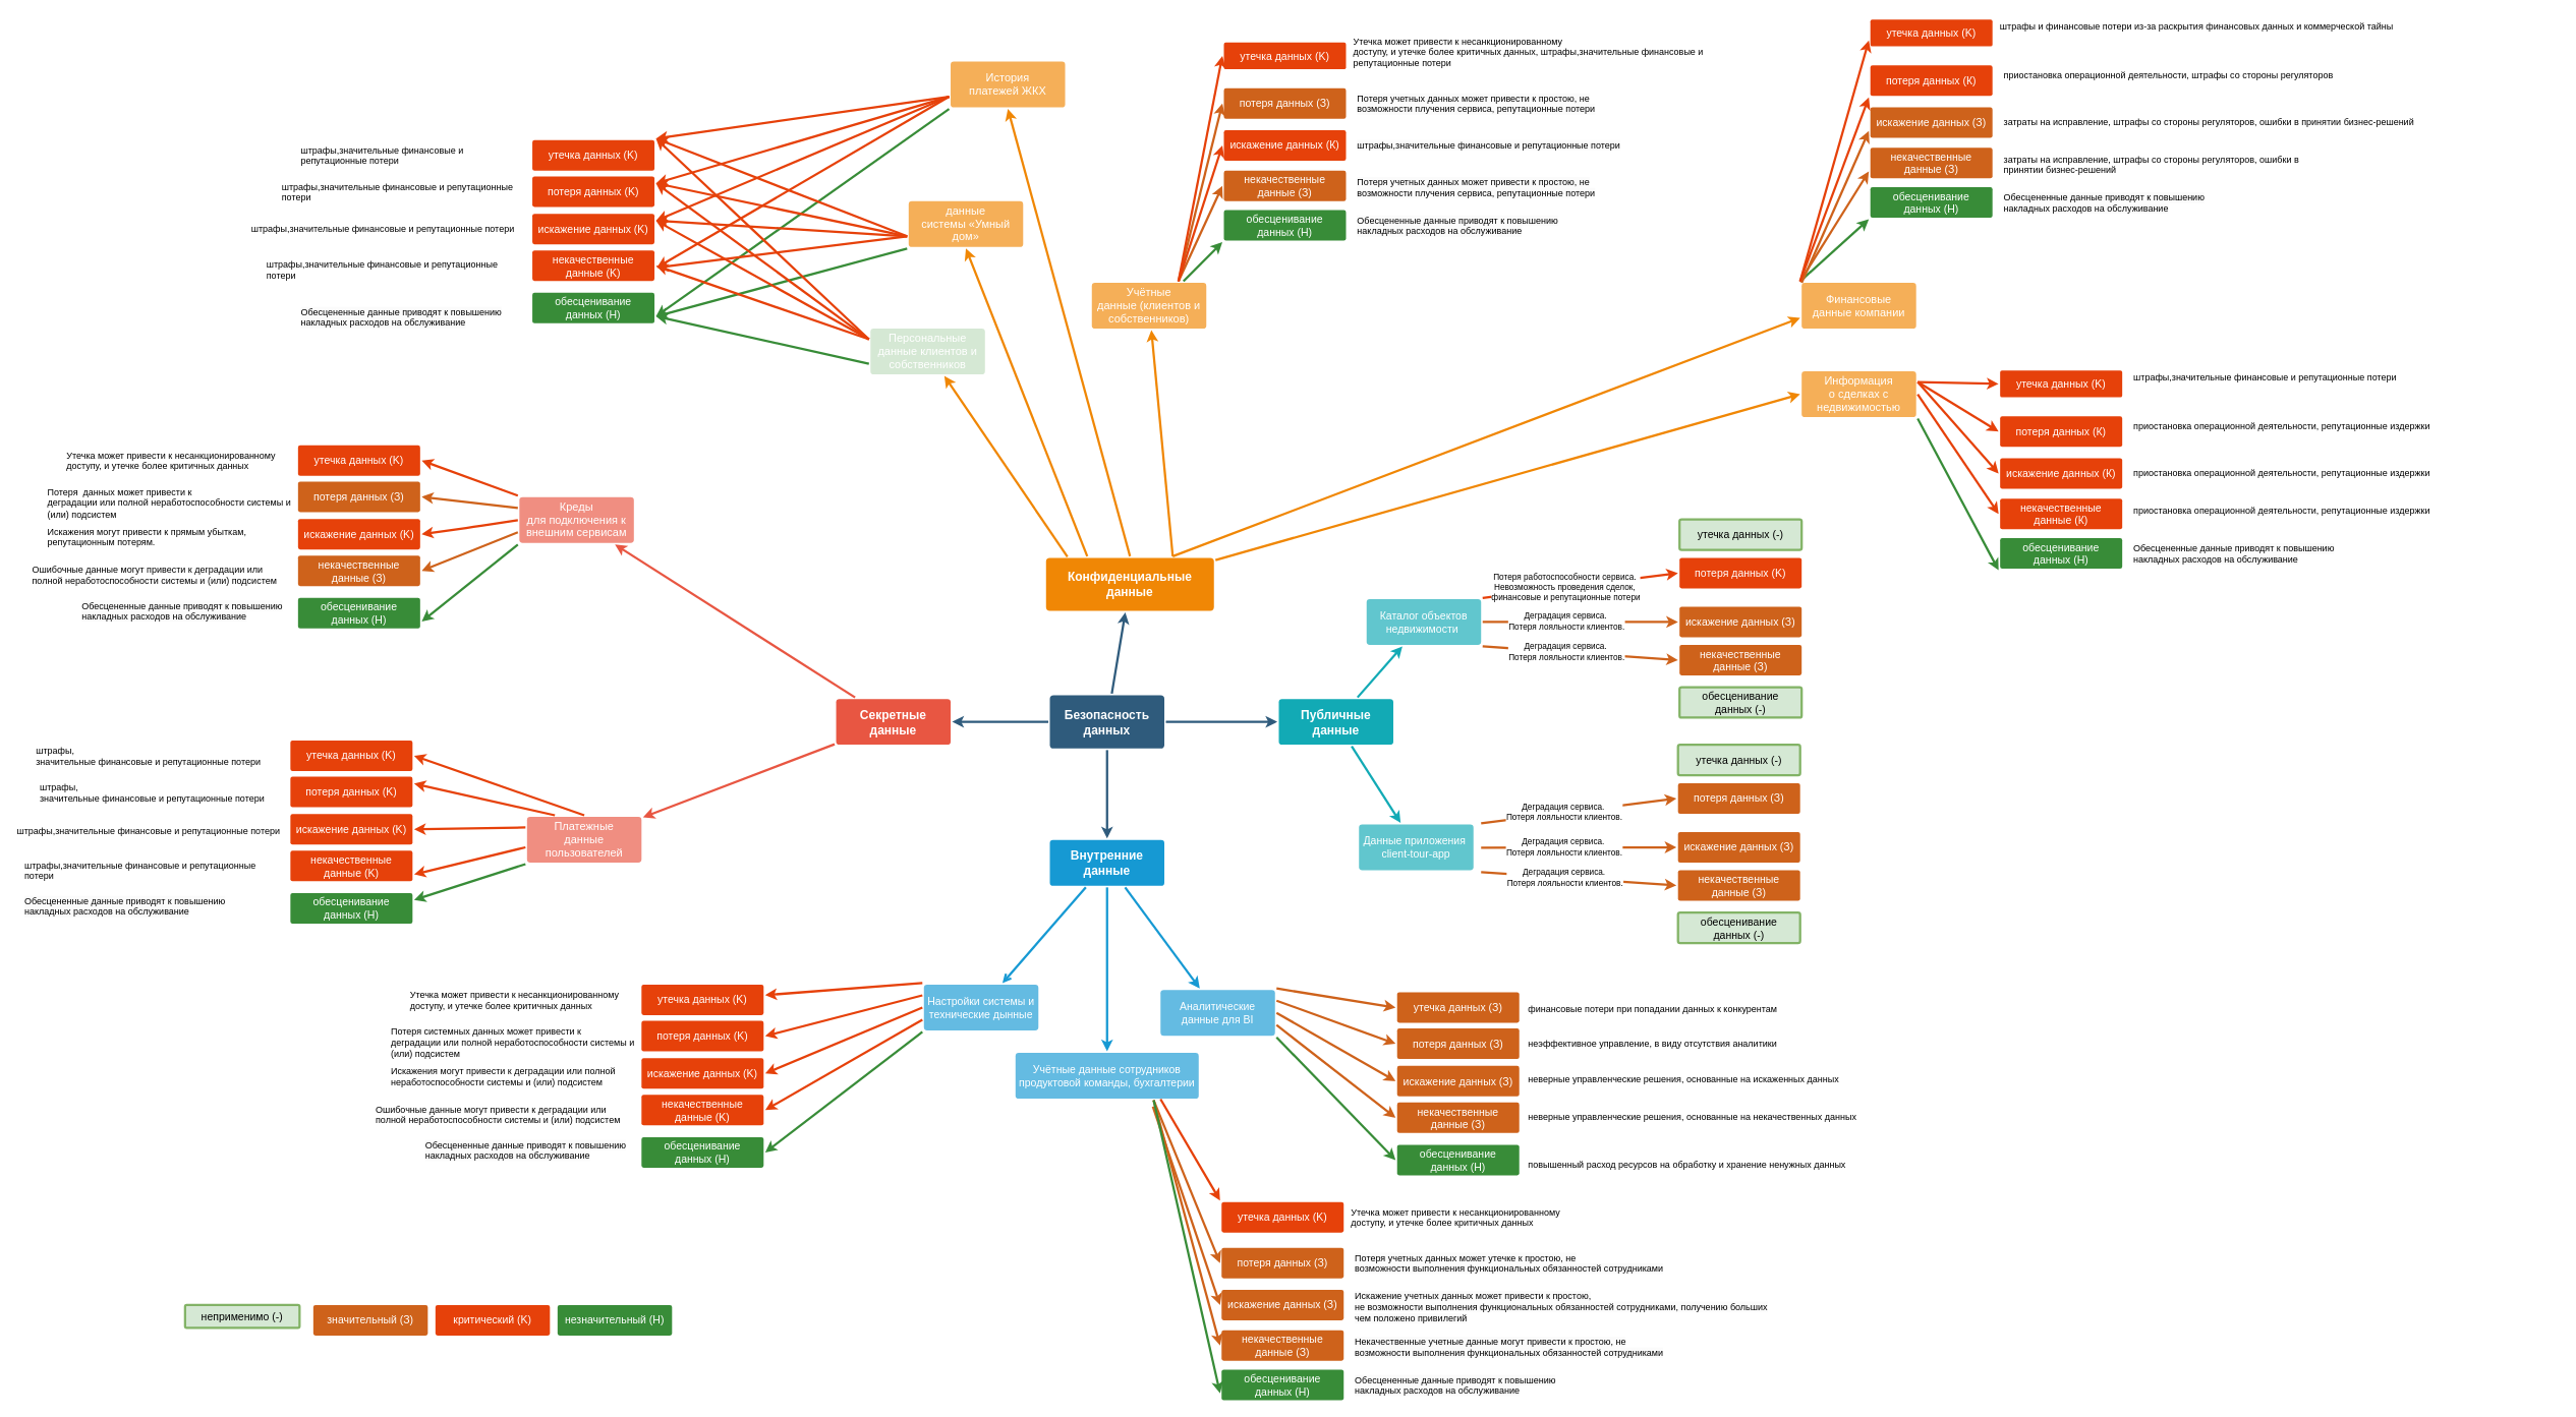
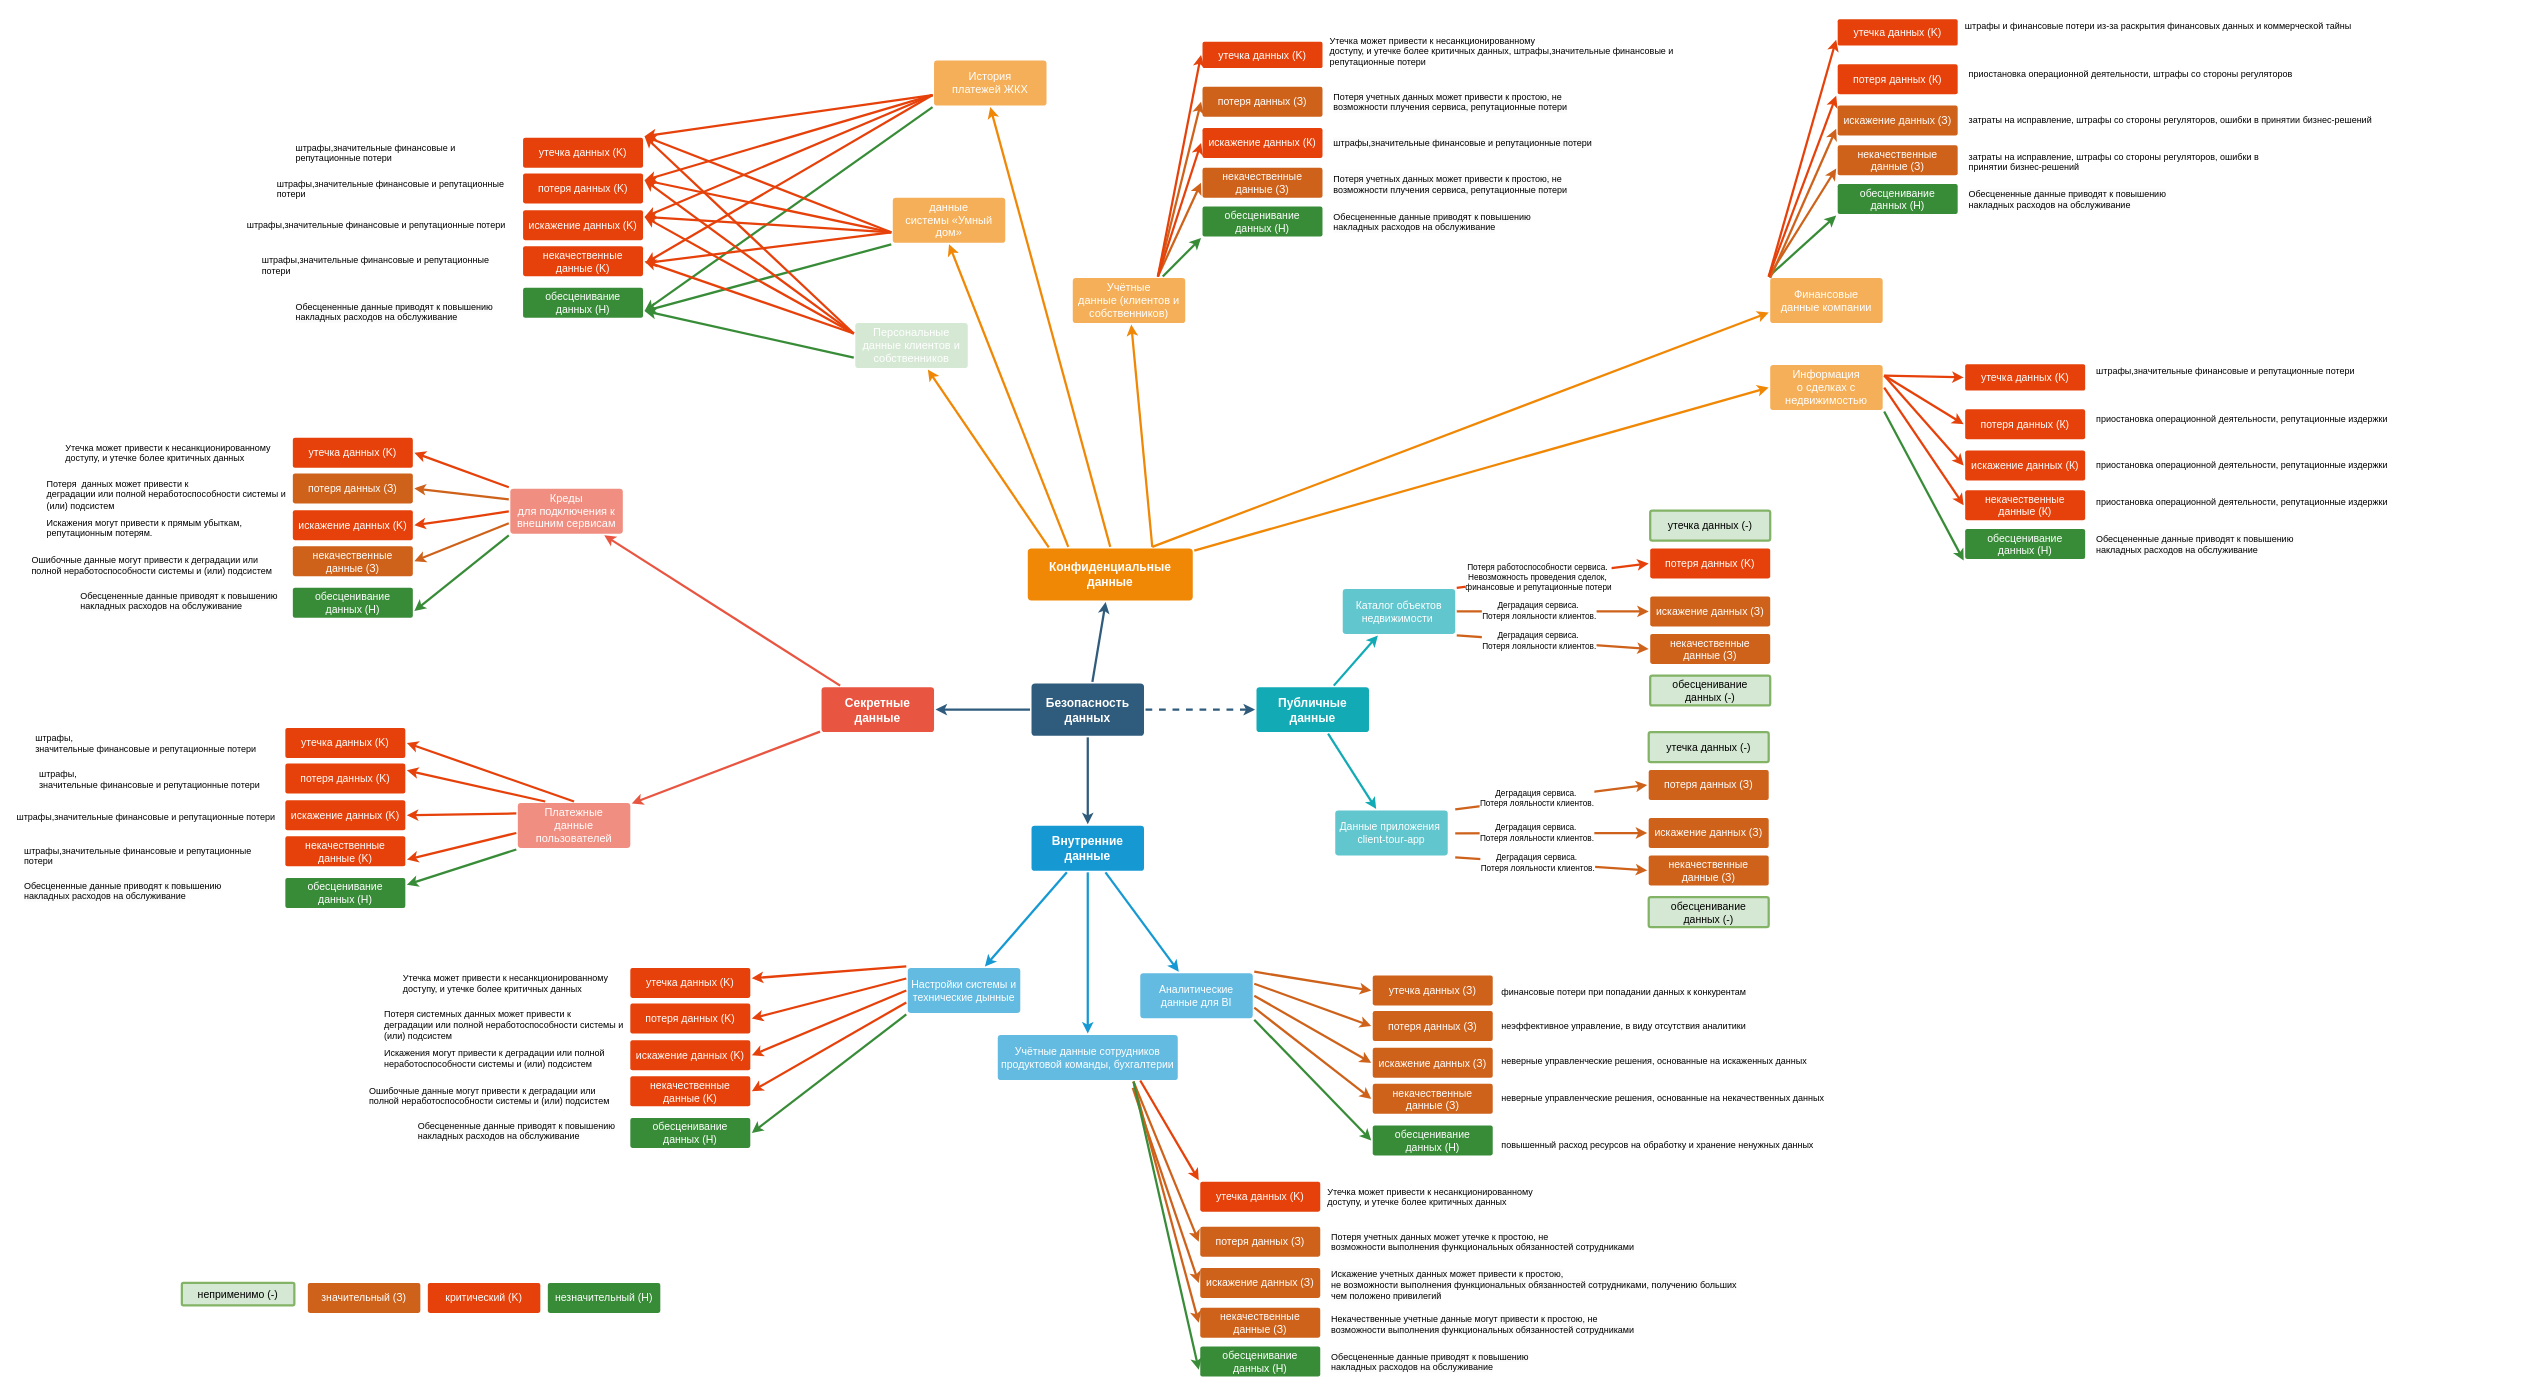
- <mxCell id="3" value="" style="edgeStyle=none;rounded=1;jumpStyle=none;html=1;shadow=0;labelBackgroundColor=none;startArrow=none;startFill=0;endArrow=classic;endFill=1;jettySize=auto;orthogonalLoop=1;strokeColor=#2F5B7C;strokeWidth=3;fontFamily=Helvetica;fontSize=16;fontColor=#23445D;spacing=5;" parent="1" source="6" target="24" edge="1"><mxGeometry relative="1" as="geometry" /></mxCell>
+ <mxCell id="3" value="" style="edgeStyle=none;rounded=1;jumpStyle=none;html=1;shadow=0;labelBackgroundColor=none;startArrow=none;startFill=0;endArrow=classic;endFill=1;jettySize=auto;orthogonalLoop=1;strokeColor=#2F5B7C;strokeWidth=3;fontFamily=Helvetica;fontSize=16;fontColor=#23445D;spacing=5;dashed=1;" parent="1" source="6" target="24" edge="1"><mxGeometry relative="1" as="geometry" /></mxCell>
- <mxCell id="12" value="" style="edgeStyle=none;rounded=1;jumpStyle=none;html=1;shadow=0;labelBackgroundColor=none;startArrow=none;startFill=0;endArrow=open;endFill=1;jettySize=auto;orthogonalLoop=1;strokeColor=#1699D3;strokeWidth=3;fontFamily=Helvetica;fontSize=14;fontColor=#FFFFFF;spacing=5;" parent="1" source="14" target="16" edge="1"><mxGeometry relative="1" as="geometry" /></mxCell>
+ <mxCell id="12" value="" style="edgeStyle=none;rounded=1;jumpStyle=none;html=1;shadow=0;labelBackgroundColor=none;startArrow=none;startFill=0;endArrow=classic;endFill=1;jettySize=auto;orthogonalLoop=1;strokeColor=#1699D3;strokeWidth=3;fontFamily=Helvetica;fontSize=14;fontColor=#FFFFFF;spacing=5;" parent="1" source="14" target="16" edge="1"><mxGeometry relative="1" as="geometry" /></mxCell>
